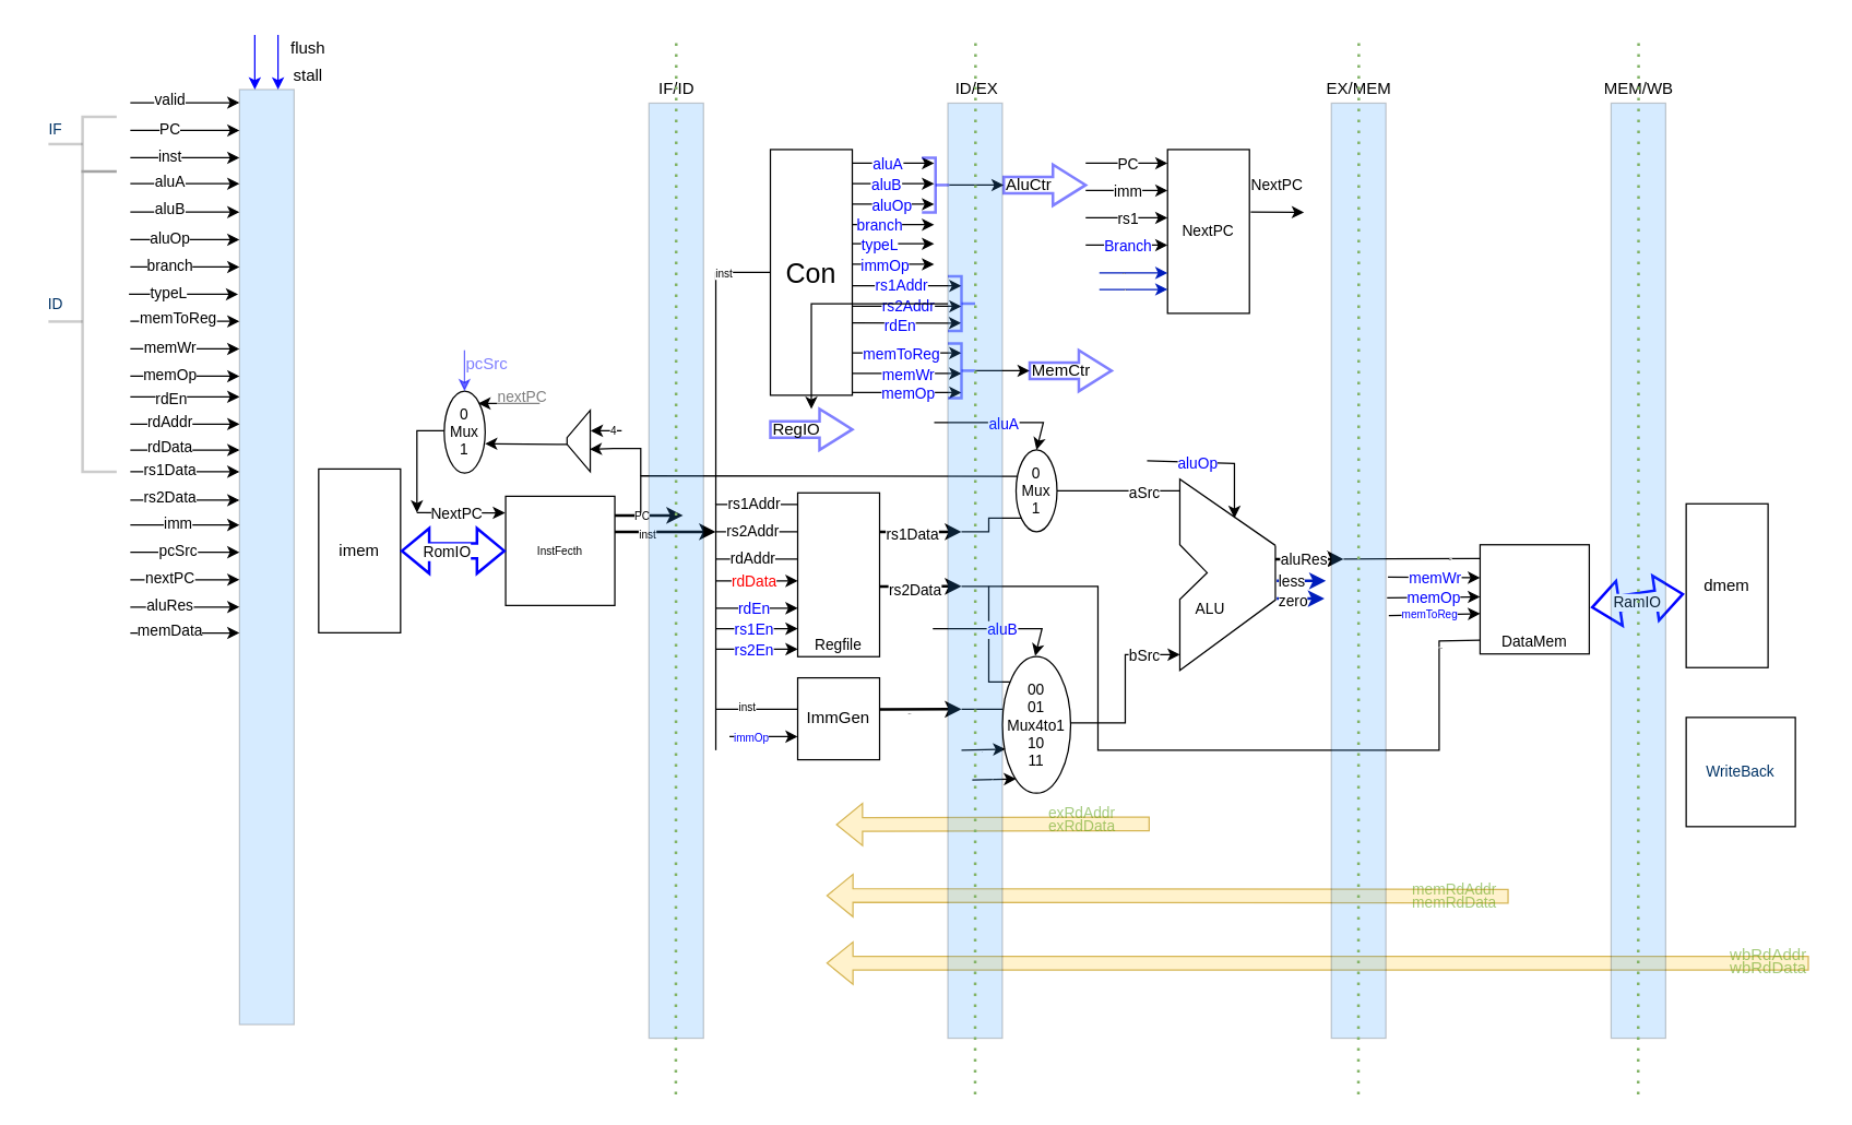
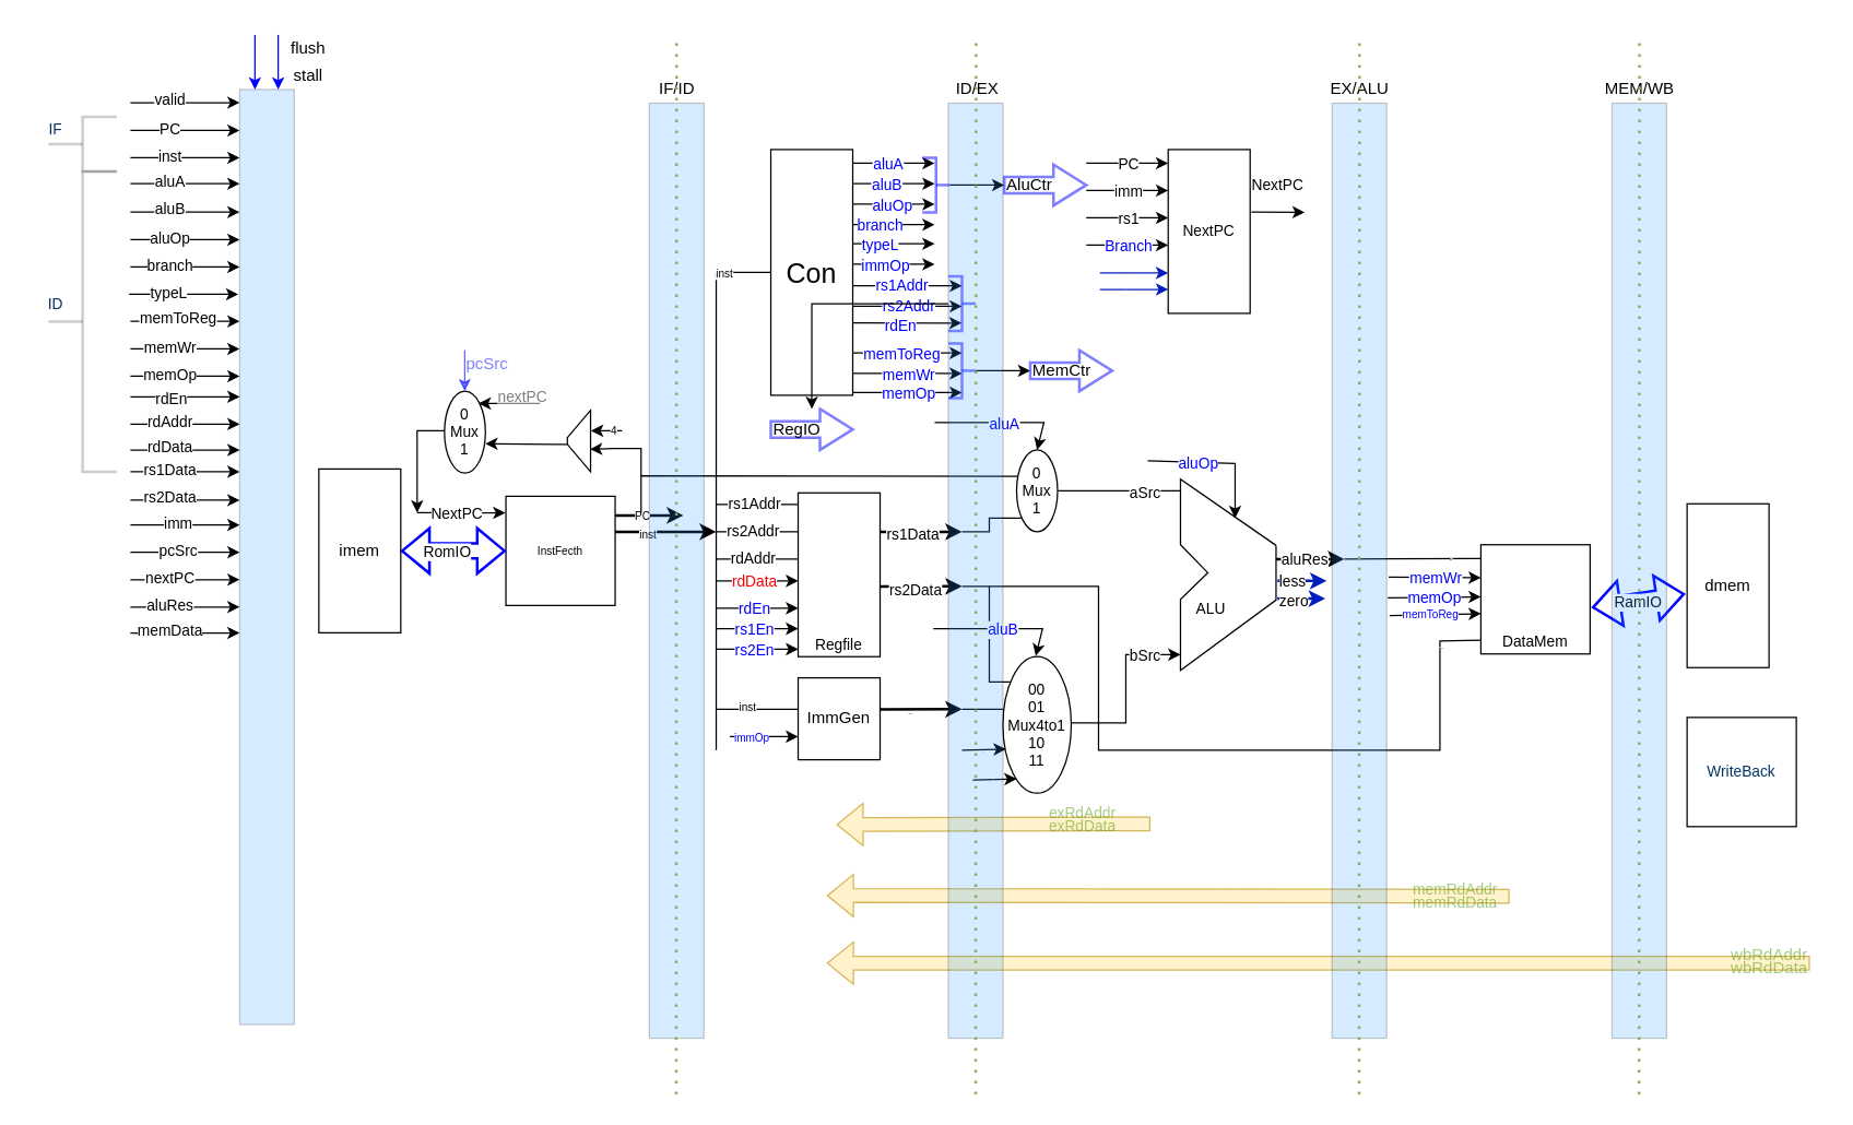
- <mxCell id="143" value="EX/MEM" style="text;html=1;align=center;verticalAlign=middle;resizable=0;points=[];autosize=1;strokeColor=none;fillColor=none;" parent="1" vertex="1"><mxGeometry x="960" y="50" width="70" height="30" as="geometry" /></mxCell>
+ <mxCell id="143" value="EX/ALU" style="text;html=1;align=center;verticalAlign=middle;resizable=0;points=[];autosize=1;strokeColor=none;fillColor=none;" parent="1" vertex="1"><mxGeometry x="960" y="50" width="70" height="30" as="geometry" /></mxCell>
